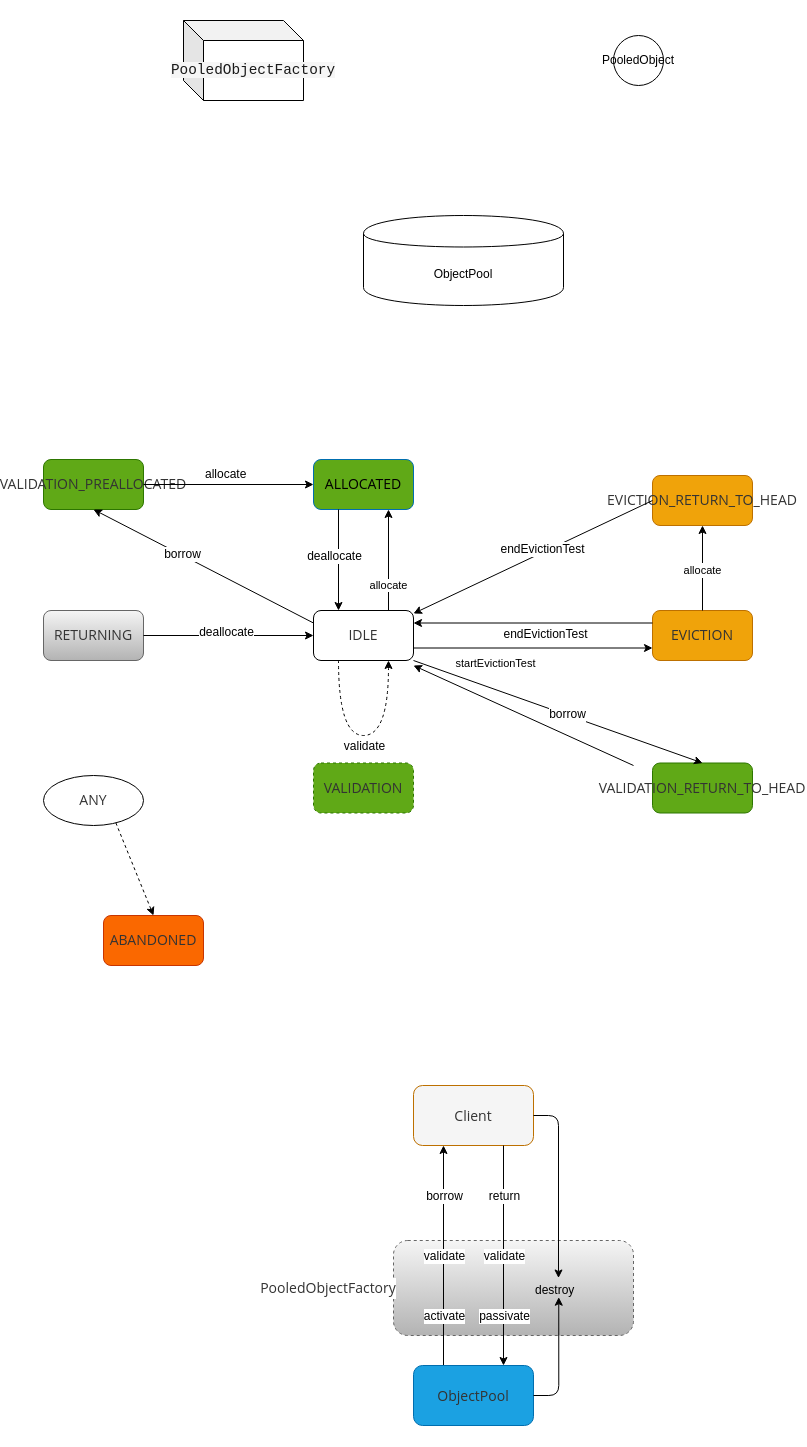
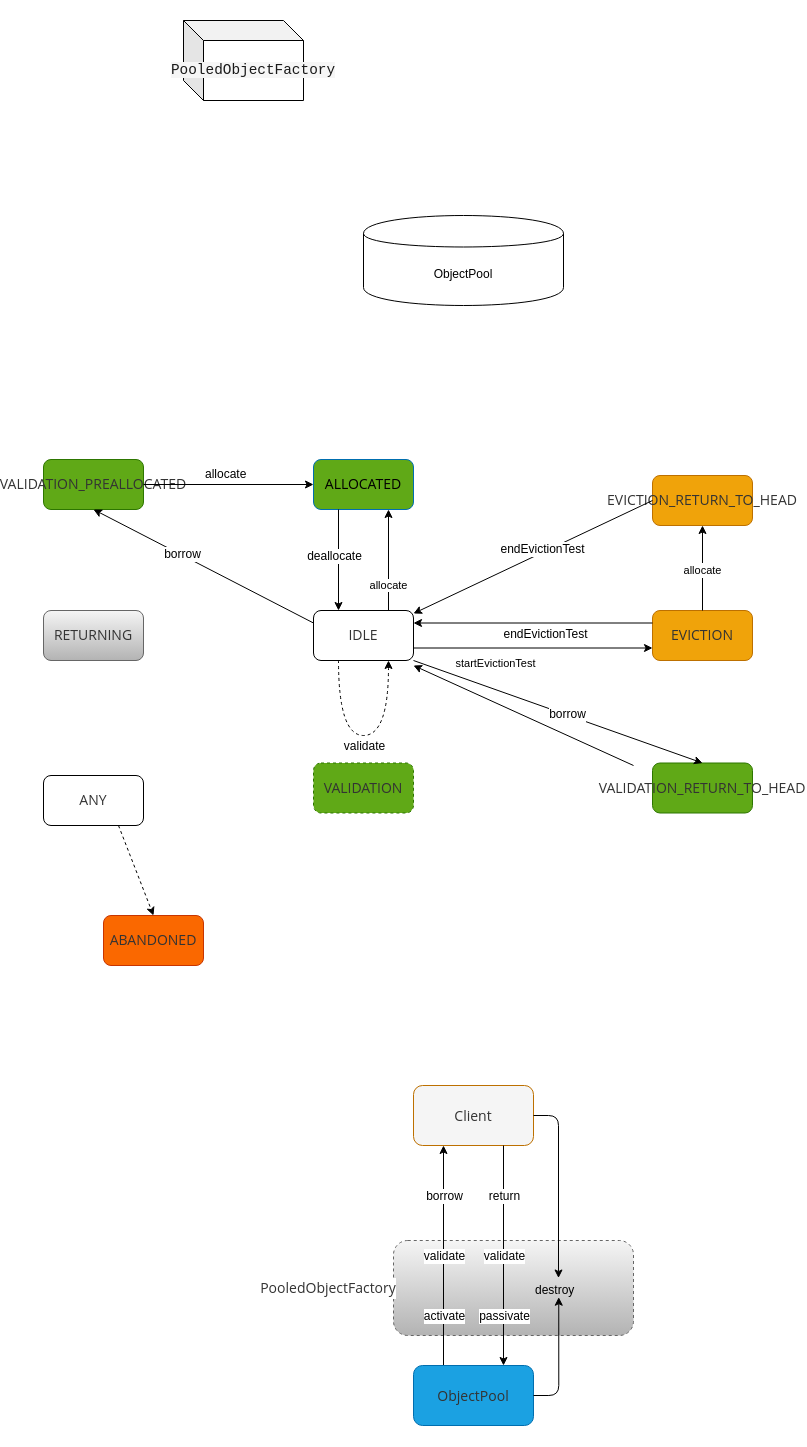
- <mxCell id="12" value="PooledObject" style="ellipse;whiteSpace=wrap;html=1;aspect=fixed;" vertex="1" parent="1"><mxGeometry x="590" y="35" width="50" height="50" as="geometry" /></mxCell>
- <mxCell id="32" style="rounded=0;orthogonalLoop=1;jettySize=auto;html=1;exitX=0;exitY=0.5;exitDx=0;exitDy=0;entryX=1;entryY=0.5;entryDx=0;entryDy=0;startArrow=classic;startFill=1;endArrow=none;endFill=0;" edge="1" parent="1" source="16" target="23"><mxGeometry relative="1" as="geometry"><mxPoint x="325" y="620" as="sourcePoint" /><mxPoint x="325" y="519" as="targetPoint" /></mxGeometry></mxCell>
- <mxCell id="33" value="deallocate" style="text;html=1;resizable=0;points=[];align=center;verticalAlign=middle;labelBackgroundColor=#ffffff;" vertex="1" connectable="0" parent="32"><mxGeometry x="-0.008" y="1" relative="1" as="geometry"><mxPoint x="-4" y="-5" as="offset" /></mxGeometry></mxCell>
- <mxCell id="52" value="&lt;span style=&quot;color: rgb(51 , 51 , 51) ; font-family: &amp;#34;open sans&amp;#34; , &amp;#34;clear sans&amp;#34; , &amp;#34;helvetica neue&amp;#34; , &amp;#34;helvetica&amp;#34; , &amp;#34;arial&amp;#34; , sans-serif ; font-size: 14px ; text-align: left ; white-space: pre-wrap&quot;&gt;ANY&lt;/span&gt;" style="ellipse;whiteSpace=wrap;html=1;labelBackgroundColor=none;fontSize=14;" vertex="1" parent="1"><mxGeometry x="20" y="775" width="100" height="50" as="geometry" /></mxCell>
+ <mxCell id="52" value="&lt;span style=&quot;color: rgb(51 , 51 , 51) ; font-family: &amp;#34;open sans&amp;#34; , &amp;#34;clear sans&amp;#34; , &amp;#34;helvetica neue&amp;#34; , &amp;#34;helvetica&amp;#34; , &amp;#34;arial&amp;#34; , sans-serif ; font-size: 14px ; text-align: left ; white-space: pre-wrap&quot;&gt;ANY&lt;/span&gt;" style="rounded=1;whiteSpace=wrap;html=1;labelBackgroundColor=none;fontSize=14;" vertex="1" parent="1"><mxGeometry x="20" y="775" width="100" height="50" as="geometry" /></mxCell>
